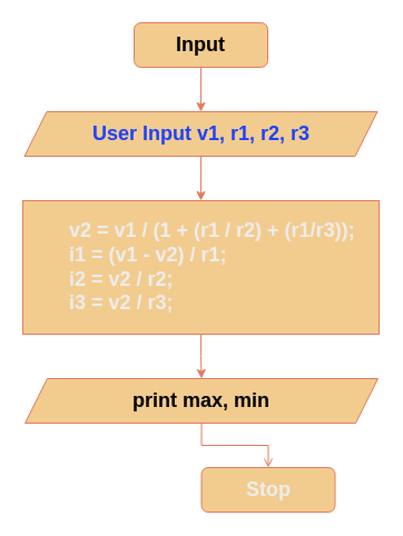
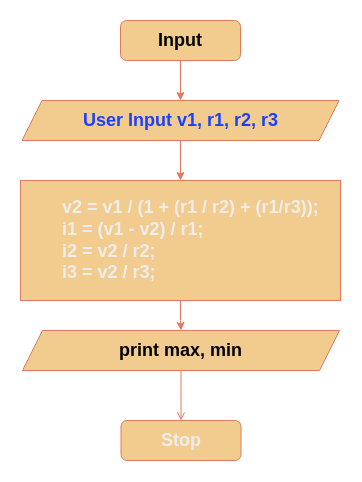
- <mxCell id="9" value="&lt;b style=&quot;color: rgb(0, 0, 0); font-size: 18px;&quot;&gt;print max, min&lt;/b&gt;" style="shape=parallelogram;perimeter=parallelogramPerimeter;whiteSpace=wrap;html=1;fixedSize=1;labelBackgroundColor=none;fillColor=#F2CC8F;strokeColor=#E07A5F;fontColor=#393C56;" vertex="1" parent="1"><mxGeometry x="22" y="340" width="317" height="40" as="geometry" /></mxCell>
+ <mxCell id="9" value="&lt;b style=&quot;color: rgb(0, 0, 0); font-size: 18px;&quot;&gt;print max, min&lt;/b&gt;" style="shape=parallelogram;perimeter=parallelogramPerimeter;whiteSpace=wrap;html=1;fixedSize=1;labelBackgroundColor=none;fillColor=#F2CC8F;strokeColor=#E07A5F;fontColor=#393C56;" vertex="1" parent="1"><mxGeometry x="22" y="330" width="317" height="40" as="geometry" /></mxCell>
- <mxCell id="10" value="&lt;font color=&quot;#ededed&quot;&gt;&lt;span style=&quot;font-size: 18px;&quot;&gt;&lt;b&gt;Stop&lt;/b&gt;&lt;/span&gt;&lt;/font&gt;" style="rounded=1;whiteSpace=wrap;html=1;labelBackgroundColor=none;fillColor=#F2CC8F;strokeColor=#E07A5F;fontColor=#393C56;" vertex="1" parent="1"><mxGeometry x="180.5" y="420" width="120" height="40" as="geometry" /></mxCell>
+ <mxCell id="10" value="&lt;font color=&quot;#ededed&quot;&gt;&lt;span style=&quot;font-size: 18px;&quot;&gt;&lt;b&gt;Stop&lt;/b&gt;&lt;/span&gt;&lt;/font&gt;" style="rounded=1;whiteSpace=wrap;html=1;labelBackgroundColor=none;fillColor=#F2CC8F;strokeColor=#E07A5F;fontColor=#393C56;" vertex="1" parent="1"><mxGeometry x="120.5" y="420" width="120" height="40" as="geometry" /></mxCell>
